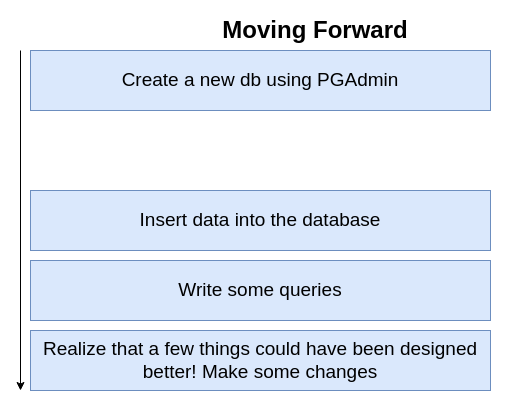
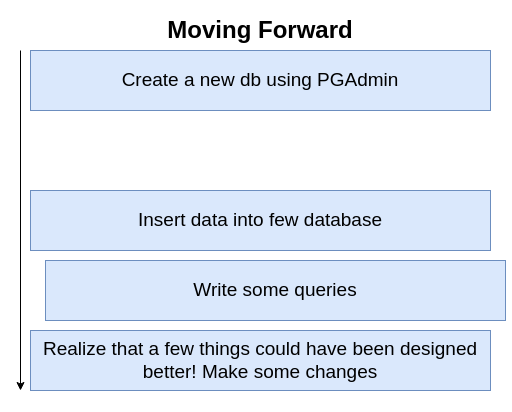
- <mxCell id="7" value="Moving Forward" style="text;html=1;strokeColor=none;fillColor=none;align=center;verticalAlign=middle;whiteSpace=wrap;rounded=0;fontSize=24;fontStyle=1" vertex="1" parent="1"><mxGeometry x="195" y="20" width="240" height="20" as="geometry" /></mxCell>
+ <mxCell id="7" value="Moving Forward" style="text;html=1;strokeColor=none;fillColor=none;align=center;verticalAlign=middle;whiteSpace=wrap;rounded=0;fontSize=24;fontStyle=1" vertex="1" parent="1"><mxGeometry x="140" y="20" width="240" height="20" as="geometry" /></mxCell>
- <mxCell id="3" value="Insert data into the database" style="rounded=0;whiteSpace=wrap;html=1;fillColor=#dae8fc;strokeColor=#6c8ebf;fontSize=19;" vertex="1" parent="1"><mxGeometry x="30" y="190" width="460" height="60" as="geometry" /></mxCell>
+ <mxCell id="3" value="Insert data into few database" style="rounded=0;whiteSpace=wrap;html=1;fillColor=#dae8fc;strokeColor=#6c8ebf;fontSize=19;" vertex="1" parent="1"><mxGeometry x="30" y="190" width="460" height="60" as="geometry" /></mxCell>
- <mxCell id="4" value="Write some queries" style="rounded=0;whiteSpace=wrap;html=1;fillColor=#dae8fc;strokeColor=#6c8ebf;fontSize=19;" vertex="1" parent="1"><mxGeometry x="30" y="260" width="460" height="60" as="geometry" /></mxCell>
+ <mxCell id="4" value="Write some queries" style="rounded=0;whiteSpace=wrap;html=1;fillColor=#dae8fc;strokeColor=#6c8ebf;fontSize=19;" vertex="1" parent="1"><mxGeometry x="45" y="260" width="460" height="60" as="geometry" /></mxCell>
